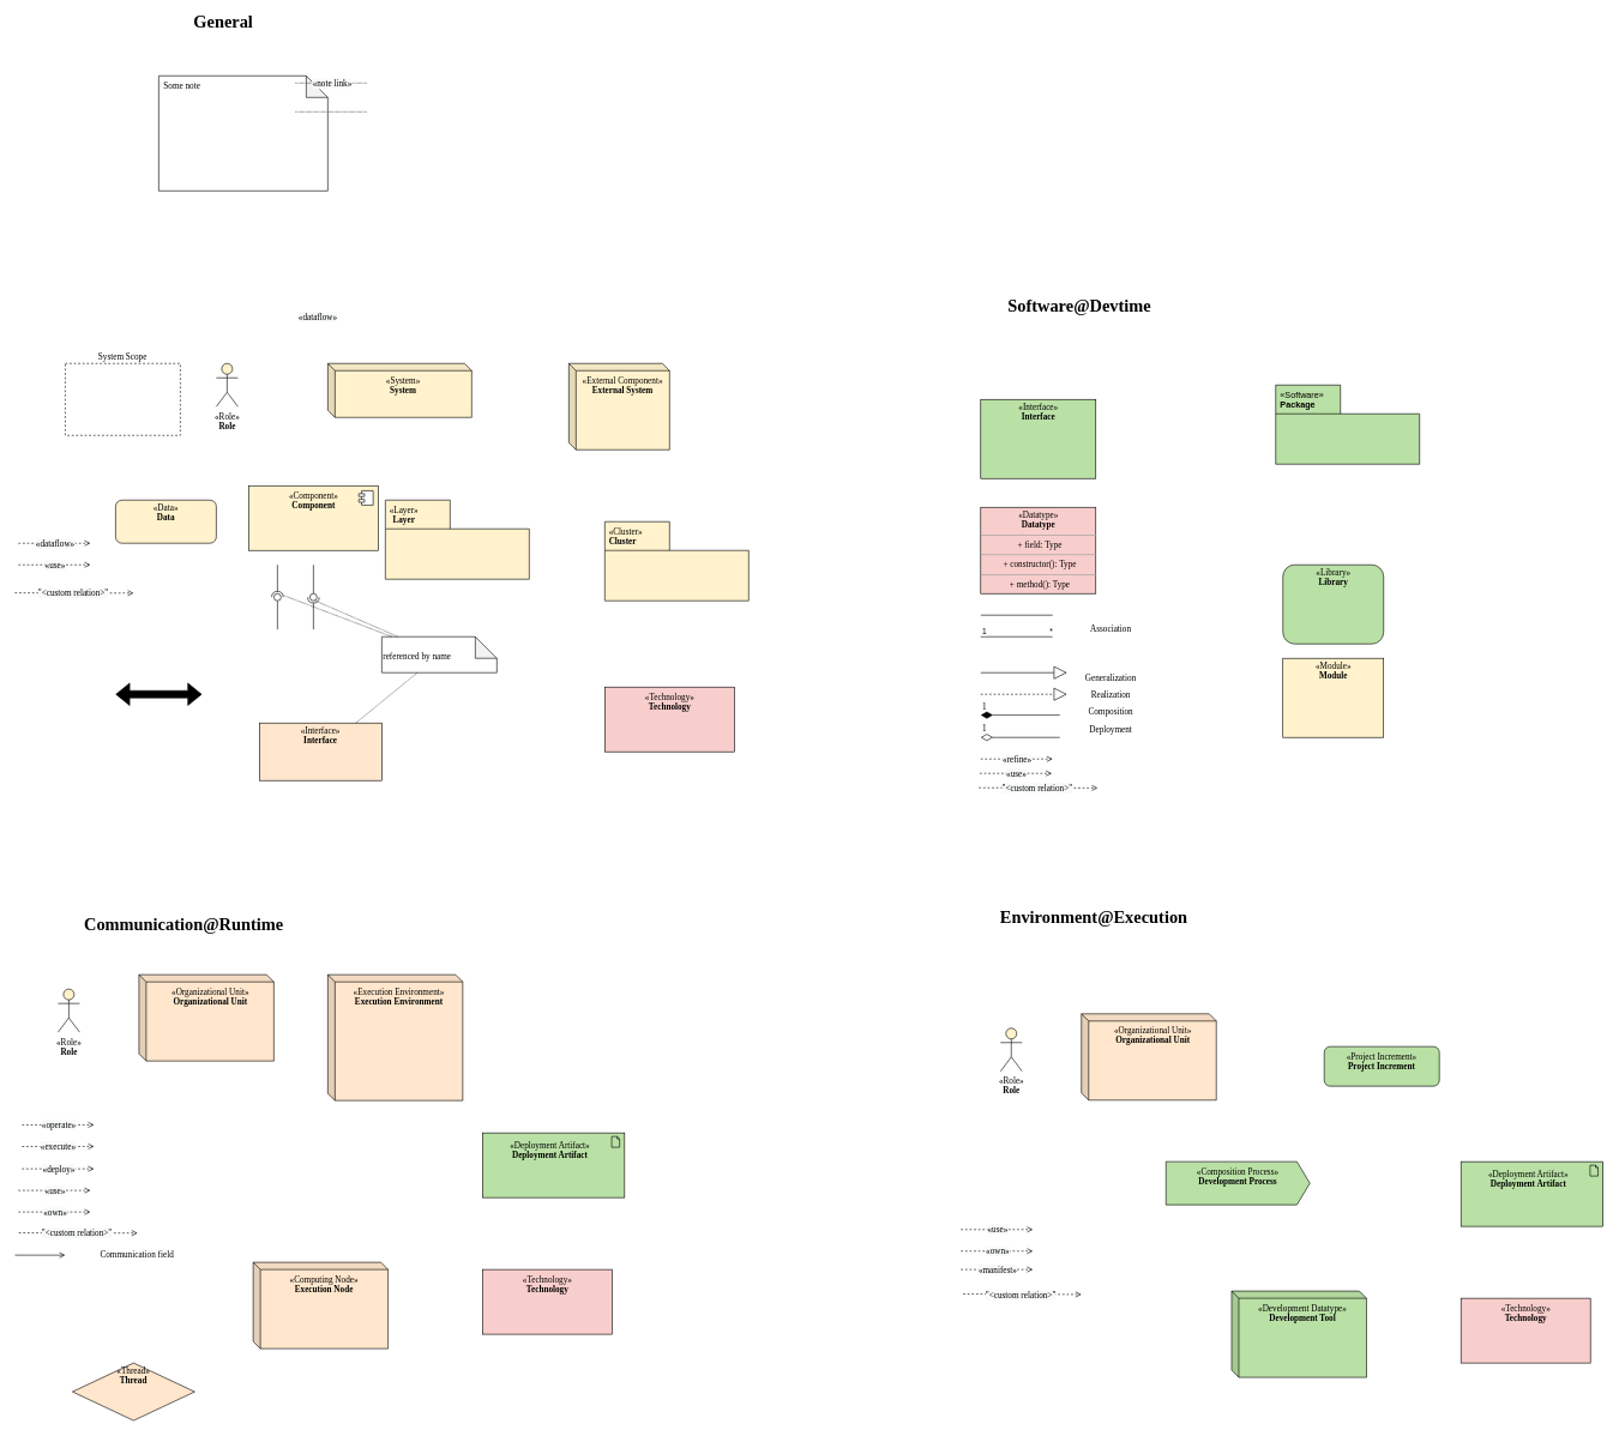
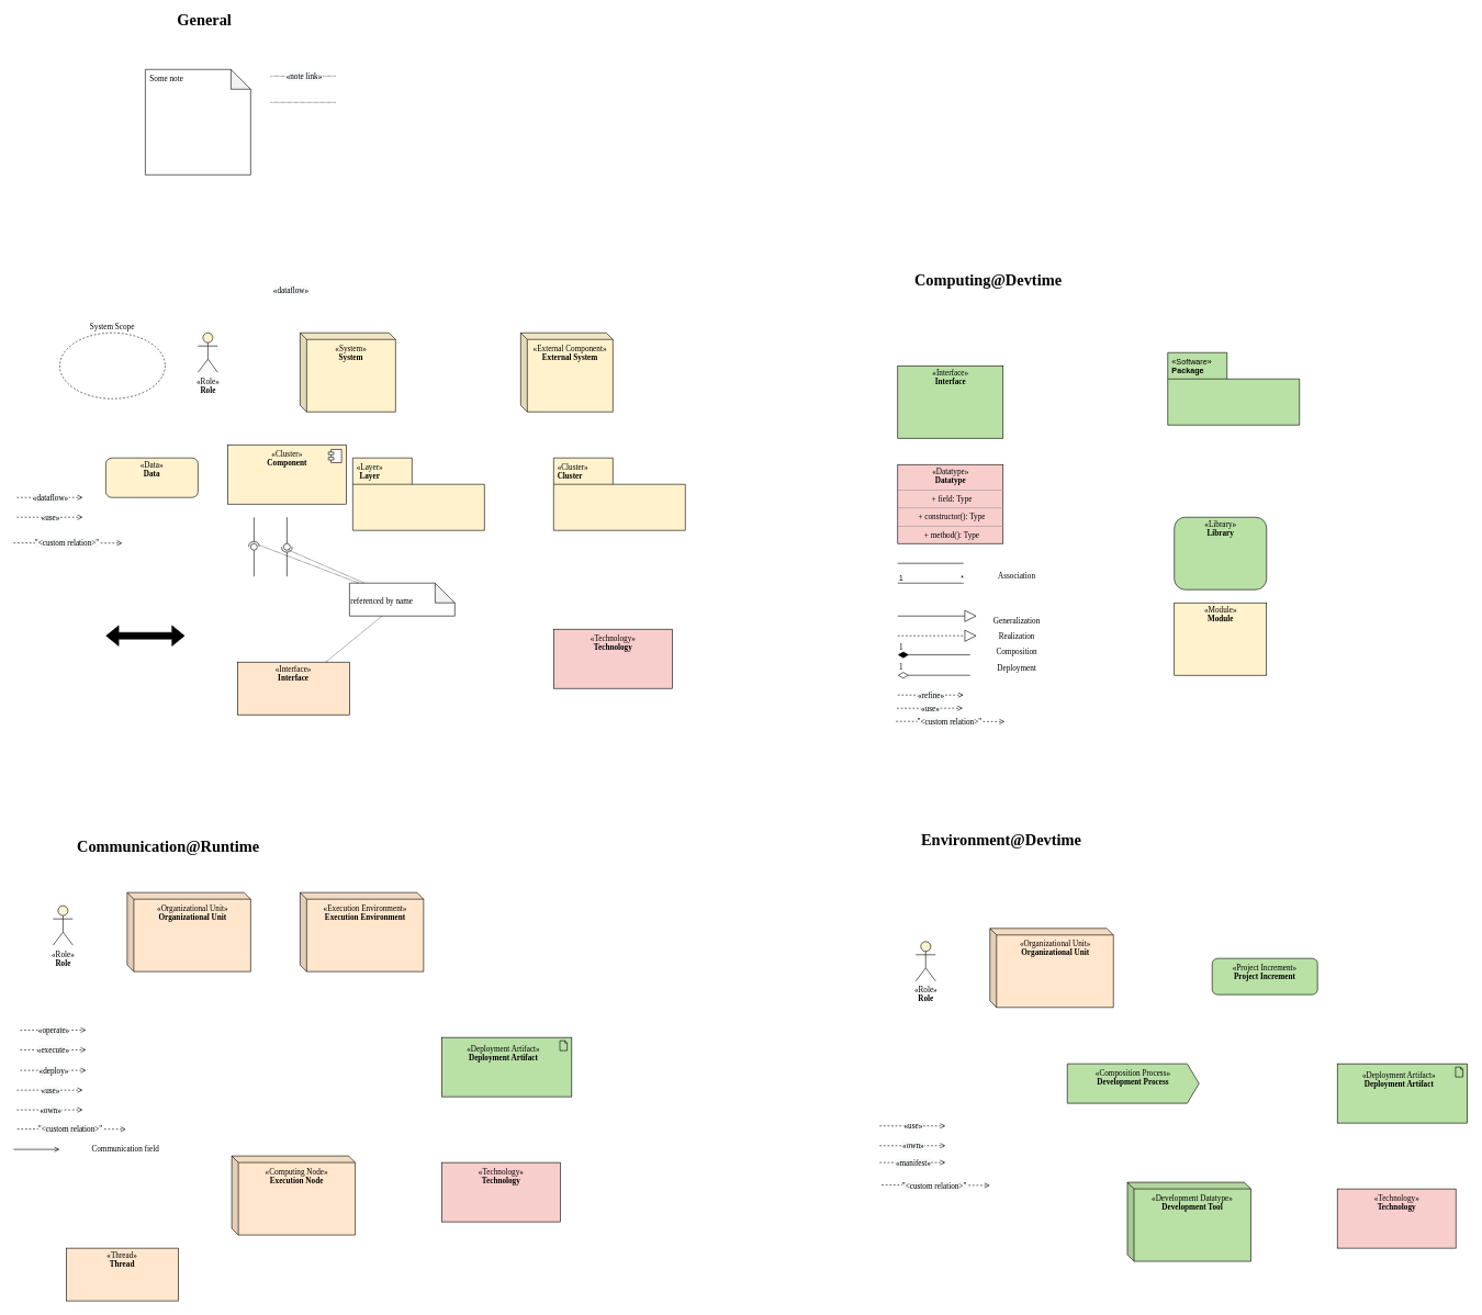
- <mxCell id="18" value="Some note" style="shape=note;whiteSpace=wrap;html=1;backgroundOutline=1;darkOpacity=0.05;fontFamily=Verdana;fontSize=12;align=left;verticalAlign=top;spacingLeft=5;spacingRight=5;spacingBottom=0;" parent="1" vertex="1"><mxGeometry x="220" y="105" width="235" height="160" as="geometry" /></mxCell>
+ <mxCell id="18" value="Some note" style="shape=note;whiteSpace=wrap;html=1;backgroundOutline=1;darkOpacity=0.05;fontFamily=Verdana;fontSize=12;align=left;verticalAlign=top;spacingLeft=5;spacingRight=5;spacingBottom=0;" parent="1" vertex="1"><mxGeometry x="220" y="105" width="160" height="160" as="geometry" /></mxCell>
- <mxCell id="58" value="&lt;h1&gt;Software@Devtime&lt;/h1&gt;" style="text;html=1;strokeColor=none;fillColor=none;align=center;verticalAlign=middle;whiteSpace=wrap;rounded=0;fontFamily=Verdana;fontSize=12;" parent="1" vertex="1"><mxGeometry x="1335" y="415" width="330" height="20" as="geometry" /></mxCell>
+ <mxCell id="58" value="&lt;h1&gt;Computing@Devtime&lt;/h1&gt;" style="text;html=1;strokeColor=none;fillColor=none;align=center;verticalAlign=middle;whiteSpace=wrap;rounded=0;fontFamily=Verdana;fontSize=12;" parent="1" vertex="1"><mxGeometry x="1335" y="415" width="330" height="20" as="geometry" /></mxCell>
- <mxCell id="2" value="&lt;font&gt;&lt;span class=&quot;char&quot;&gt;&lt;span class=&quot;vchar&quot; id=&quot;char-node&quot;&gt;«System&lt;/span&gt;&lt;/span&gt;&lt;span class=&quot;char&quot;&gt;&lt;span class=&quot;vchar&quot; id=&quot;char-node&quot;&gt;»&lt;br&gt;&lt;div&gt;&lt;b&gt;System&lt;/b&gt;&lt;/div&gt;&lt;/span&gt;&lt;/span&gt;&lt;/font&gt;" style="shape=cube;whiteSpace=wrap;html=1;boundedLbl=1;backgroundOutline=1;darkOpacity=0.05;darkOpacity2=0.1;size=10;align=center;verticalAlign=top;fillColor=#fff2cc;fontFamily=Verdana;" parent="1" vertex="1"><mxGeometry x="455" y="505" width="200" height="75" as="geometry" /></mxCell>
+ <mxCell id="2" value="&lt;font&gt;&lt;span class=&quot;char&quot;&gt;&lt;span class=&quot;vchar&quot; id=&quot;char-node&quot;&gt;«System&lt;/span&gt;&lt;/span&gt;&lt;span class=&quot;char&quot;&gt;&lt;span class=&quot;vchar&quot; id=&quot;char-node&quot;&gt;»&lt;br&gt;&lt;div&gt;&lt;b&gt;System&lt;/b&gt;&lt;/div&gt;&lt;/span&gt;&lt;/span&gt;&lt;/font&gt;" style="shape=cube;whiteSpace=wrap;html=1;boundedLbl=1;backgroundOutline=1;darkOpacity=0.05;darkOpacity2=0.1;size=10;align=center;verticalAlign=top;fillColor=#fff2cc;fontFamily=Verdana;" parent="1" vertex="1"><mxGeometry x="455" y="505" width="145" height="120" as="geometry" /></mxCell>
- <mxCell id="93" value="System Scope" style="rounded=0;whiteSpace=wrap;html=1;strokeColor=#000000;strokeWidth=1;fontFamily=Verdana;fontSize=12;align=center;fillColor=none;dashed=1;verticalAlign=bottom;labelPosition=center;verticalLabelPosition=top;spacingLeft=0;" parent="1" vertex="1"><mxGeometry x="90" y="505" width="160" height="100" as="geometry" /></mxCell>
+ <mxCell id="93" value="System Scope" style="ellipse;whiteSpace=wrap;html=1;strokeColor=#000000;strokeWidth=1;fontFamily=Verdana;fontSize=12;align=center;fillColor=none;dashed=1;verticalAlign=bottom;labelPosition=center;verticalLabelPosition=top;spacingLeft=0;" parent="1" vertex="1"><mxGeometry x="90" y="505" width="160" height="100" as="geometry" /></mxCell>
- <mxCell id="6" value="&lt;font&gt;«Component»&lt;br&gt;&lt;b&gt;Component&lt;/b&gt;&lt;/font&gt;" style="html=1;dropTarget=0;verticalAlign=top;fillColor=#fff2cc;fontFamily=Verdana;" parent="1" vertex="1"><mxGeometry x="345" y="675" width="180" height="90" as="geometry" /></mxCell>
+ <mxCell id="6" value="&lt;font&gt;«Cluster»&lt;br&gt;&lt;b&gt;Component&lt;/b&gt;&lt;/font&gt;" style="html=1;dropTarget=0;verticalAlign=top;fillColor=#fff2cc;fontFamily=Verdana;" parent="1" vertex="1"><mxGeometry x="345" y="675" width="180" height="90" as="geometry" /></mxCell>
- <mxCell id="10" value="&lt;span class=&quot;char&quot; style=&quot;font-weight: 400;&quot;&gt;&lt;span class=&quot;vchar&quot; id=&quot;char-node&quot;&gt;«Cluster&lt;/span&gt;&lt;/span&gt;&lt;span class=&quot;char&quot; style=&quot;font-weight: 400;&quot;&gt;&lt;span class=&quot;vchar&quot; id=&quot;char-node&quot;&gt;»&lt;br&gt;&lt;div&gt;&lt;b&gt;Cluster&lt;/b&gt;&lt;/div&gt;&lt;/span&gt;&lt;/span&gt;" style="shape=folder;fontStyle=1;spacingTop=0;tabWidth=90;tabHeight=40;tabPosition=left;html=1;align=left;verticalAlign=top;labelPosition=center;verticalLabelPosition=middle;fontSize=12;fillColor=#fff2cc;fontFamily=Verdana;spacingLeft=4;" parent="1" vertex="1"><mxGeometry x="840" y="725" width="200" height="110" as="geometry" /></mxCell>
+ <mxCell id="10" value="&lt;span class=&quot;char&quot; style=&quot;font-weight: 400;&quot;&gt;&lt;span class=&quot;vchar&quot; id=&quot;char-node&quot;&gt;«Cluster&lt;/span&gt;&lt;/span&gt;&lt;span class=&quot;char&quot; style=&quot;font-weight: 400;&quot;&gt;&lt;span class=&quot;vchar&quot; id=&quot;char-node&quot;&gt;»&lt;br&gt;&lt;div&gt;&lt;b&gt;Cluster&lt;/b&gt;&lt;/div&gt;&lt;/span&gt;&lt;/span&gt;" style="shape=folder;fontStyle=1;spacingTop=0;tabWidth=90;tabHeight=40;tabPosition=left;html=1;align=left;verticalAlign=top;labelPosition=center;verticalLabelPosition=middle;fontSize=12;fillColor=#fff2cc;fontFamily=Verdana;spacingLeft=4;" parent="1" vertex="1"><mxGeometry x="840" y="695" width="200" height="110" as="geometry" /></mxCell>
- <mxCell id="59" value="&lt;h1&gt;Environment@Execution&lt;/h1&gt;" style="text;html=1;strokeColor=none;fillColor=none;align=center;verticalAlign=middle;whiteSpace=wrap;rounded=0;fontFamily=Verdana;fontSize=12;" parent="1" vertex="1"><mxGeometry x="1335" y="1265" width="370" height="20" as="geometry" /></mxCell>
+ <mxCell id="59" value="&lt;h1&gt;Environment@Devtime&lt;/h1&gt;" style="text;html=1;strokeColor=none;fillColor=none;align=center;verticalAlign=middle;whiteSpace=wrap;rounded=0;fontFamily=Verdana;fontSize=12;" parent="1" vertex="1"><mxGeometry x="1335" y="1265" width="370" height="20" as="geometry" /></mxCell>
- <mxCell id="32" value="&lt;font&gt;&lt;span class=&quot;char&quot;&gt;&lt;span class=&quot;vchar&quot; id=&quot;char-node&quot;&gt;«Execution Environment&lt;/span&gt;&lt;/span&gt;&lt;span class=&quot;char&quot;&gt;&lt;span class=&quot;vchar&quot; id=&quot;char-node&quot;&gt;»&lt;br&gt;&lt;div&gt;&lt;b&gt;Execution Environment&lt;/b&gt;&lt;/div&gt;&lt;/span&gt;&lt;/span&gt;&lt;/font&gt;" style="shape=cube;whiteSpace=wrap;html=1;boundedLbl=1;backgroundOutline=1;darkOpacity=0.05;darkOpacity2=0.1;size=10;align=center;verticalAlign=top;fillColor=#ffe6cc;fontFamily=Verdana;" parent="1" vertex="1"><mxGeometry x="455" y="1355" width="187.5" height="175" as="geometry" /></mxCell>
+ <mxCell id="32" value="&lt;font&gt;&lt;span class=&quot;char&quot;&gt;&lt;span class=&quot;vchar&quot; id=&quot;char-node&quot;&gt;«Execution Environment&lt;/span&gt;&lt;/span&gt;&lt;span class=&quot;char&quot;&gt;&lt;span class=&quot;vchar&quot; id=&quot;char-node&quot;&gt;»&lt;br&gt;&lt;div&gt;&lt;b&gt;Execution Environment&lt;/b&gt;&lt;/div&gt;&lt;/span&gt;&lt;/span&gt;&lt;/font&gt;" style="shape=cube;whiteSpace=wrap;html=1;boundedLbl=1;backgroundOutline=1;darkOpacity=0.05;darkOpacity2=0.1;size=10;align=center;verticalAlign=top;fillColor=#ffe6cc;fontFamily=Verdana;" parent="1" vertex="1"><mxGeometry x="455" y="1355" width="187.5" height="120" as="geometry" /></mxCell>
- <mxCell id="40" value="&lt;p style=&quot;margin: 0px ; margin-top: 4px ; text-align: center&quot;&gt;&lt;font&gt;&lt;span class=&quot;char&quot;&gt;&lt;span class=&quot;vchar&quot; id=&quot;char-node&quot;&gt;«Thread&lt;/span&gt;&lt;/span&gt;&lt;span class=&quot;char&quot;&gt;&lt;span class=&quot;vchar&quot; id=&quot;char-node&quot;&gt;»&lt;br&gt;&lt;/span&gt;&lt;/span&gt;&lt;/font&gt;&lt;/p&gt;&lt;div style=&quot;text-align: center&quot;&gt;&lt;b&gt;&lt;font&gt;Thread&lt;/font&gt;&lt;/b&gt;&lt;/div&gt;&lt;p style=&quot;margin: 0px 0px 0px 4px&quot;&gt;&lt;br&gt;&lt;/p&gt;" style="rhombus;verticalAlign=top;align=left;overflow=fill;fontSize=12;fontFamily=Verdana;html=1;fillColor=#ffe6cc;" parent="1" vertex="1"><mxGeometry x="100" y="1895" width="170" height="80" as="geometry" /></mxCell>
+ <mxCell id="40" value="&lt;p style=&quot;margin: 0px ; margin-top: 4px ; text-align: center&quot;&gt;&lt;font&gt;&lt;span class=&quot;char&quot;&gt;&lt;span class=&quot;vchar&quot; id=&quot;char-node&quot;&gt;«Thread&lt;/span&gt;&lt;/span&gt;&lt;span class=&quot;char&quot;&gt;&lt;span class=&quot;vchar&quot; id=&quot;char-node&quot;&gt;»&lt;br&gt;&lt;/span&gt;&lt;/span&gt;&lt;/font&gt;&lt;/p&gt;&lt;div style=&quot;text-align: center&quot;&gt;&lt;b&gt;&lt;font&gt;Thread&lt;/font&gt;&lt;/b&gt;&lt;/div&gt;&lt;p style=&quot;margin: 0px 0px 0px 4px&quot;&gt;&lt;br&gt;&lt;/p&gt;" style="verticalAlign=top;align=left;overflow=fill;fontSize=12;fontFamily=Verdana;html=1;fillColor=#ffe6cc;" parent="1" vertex="1"><mxGeometry x="100" y="1895" width="170" height="80" as="geometry" /></mxCell>
